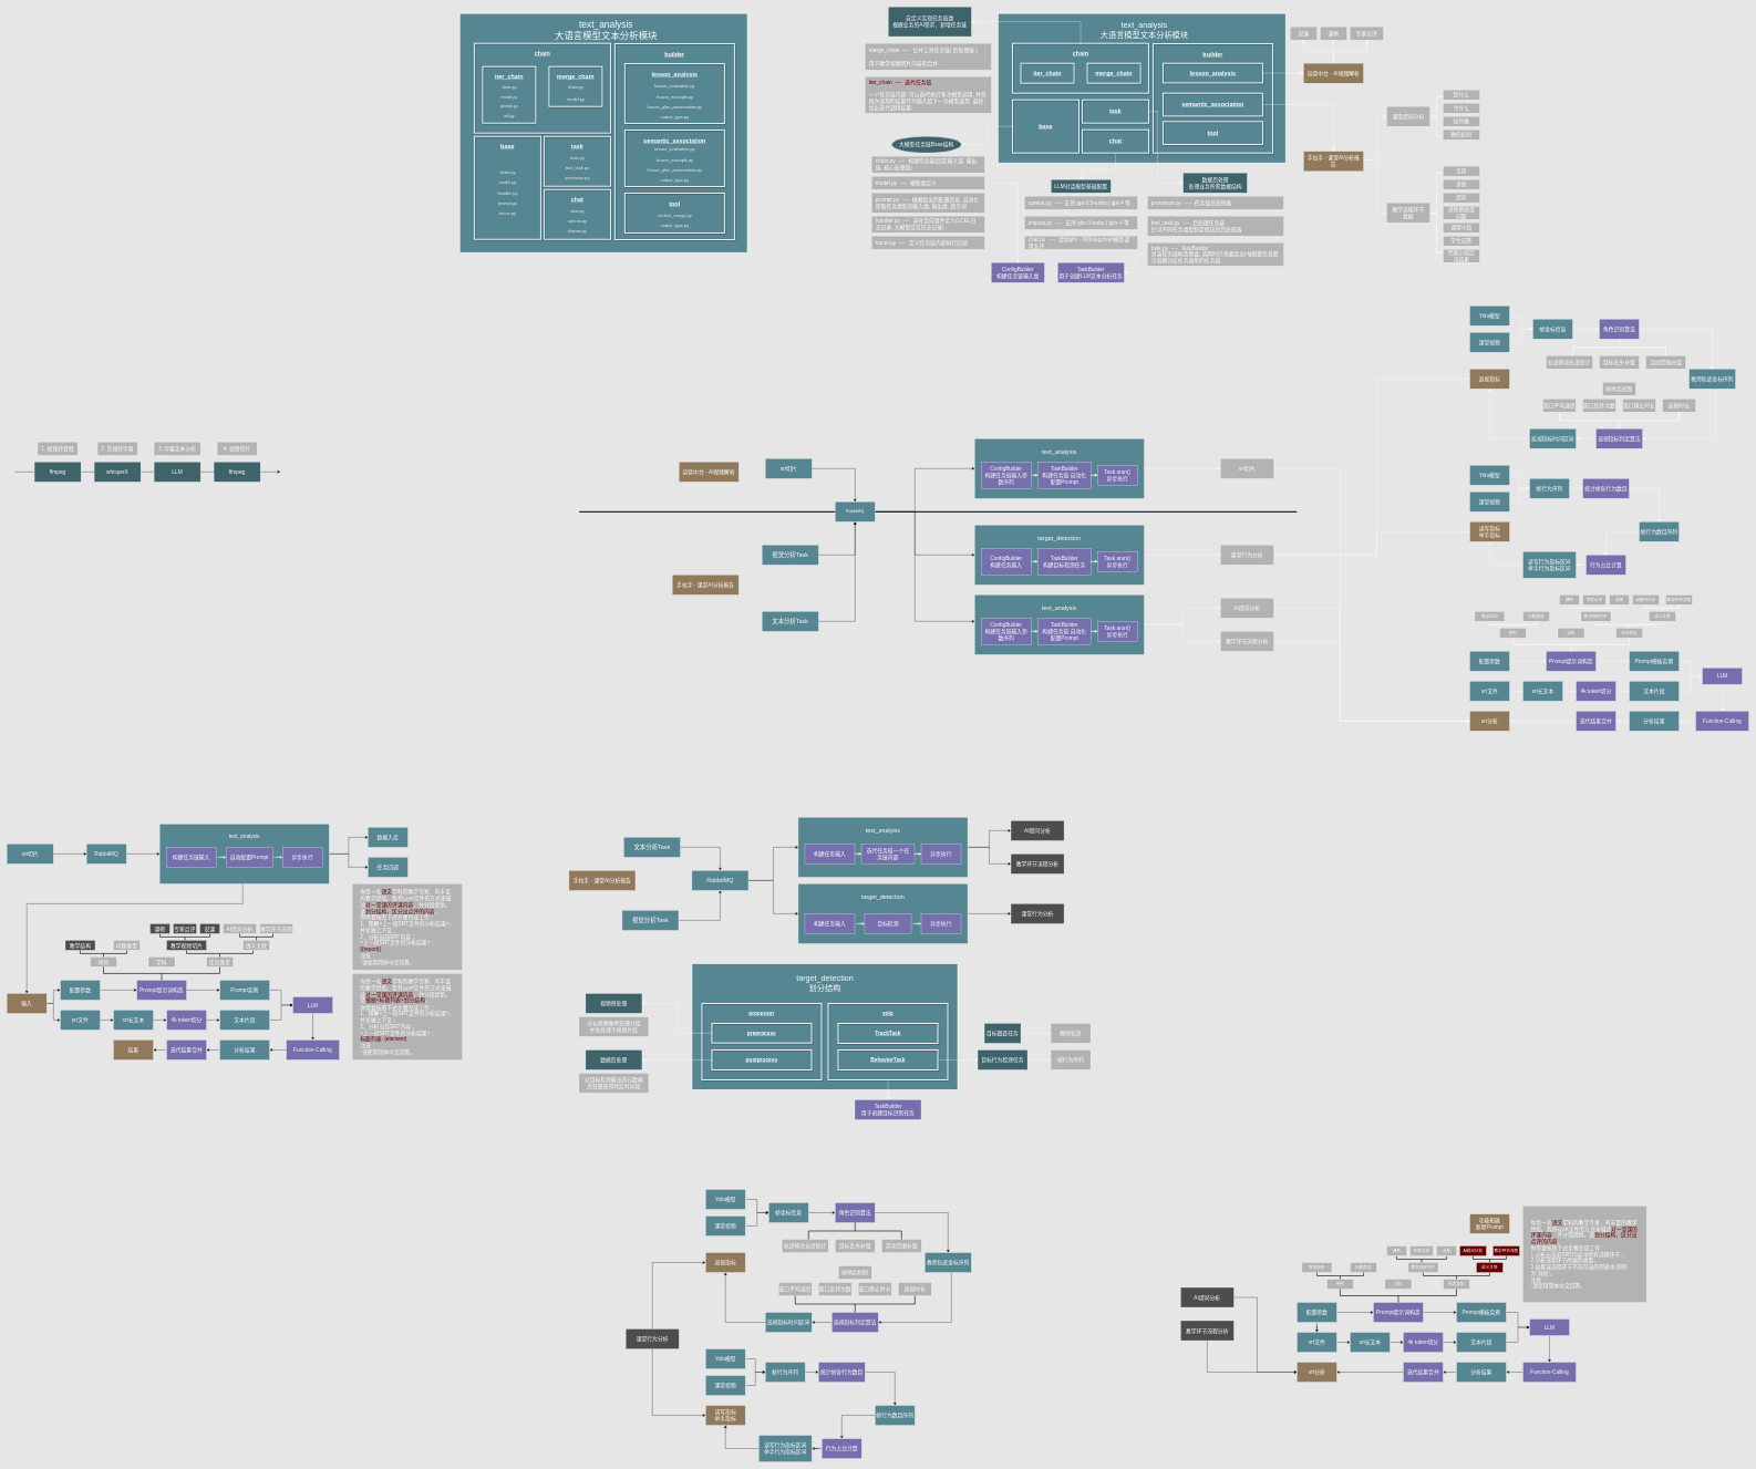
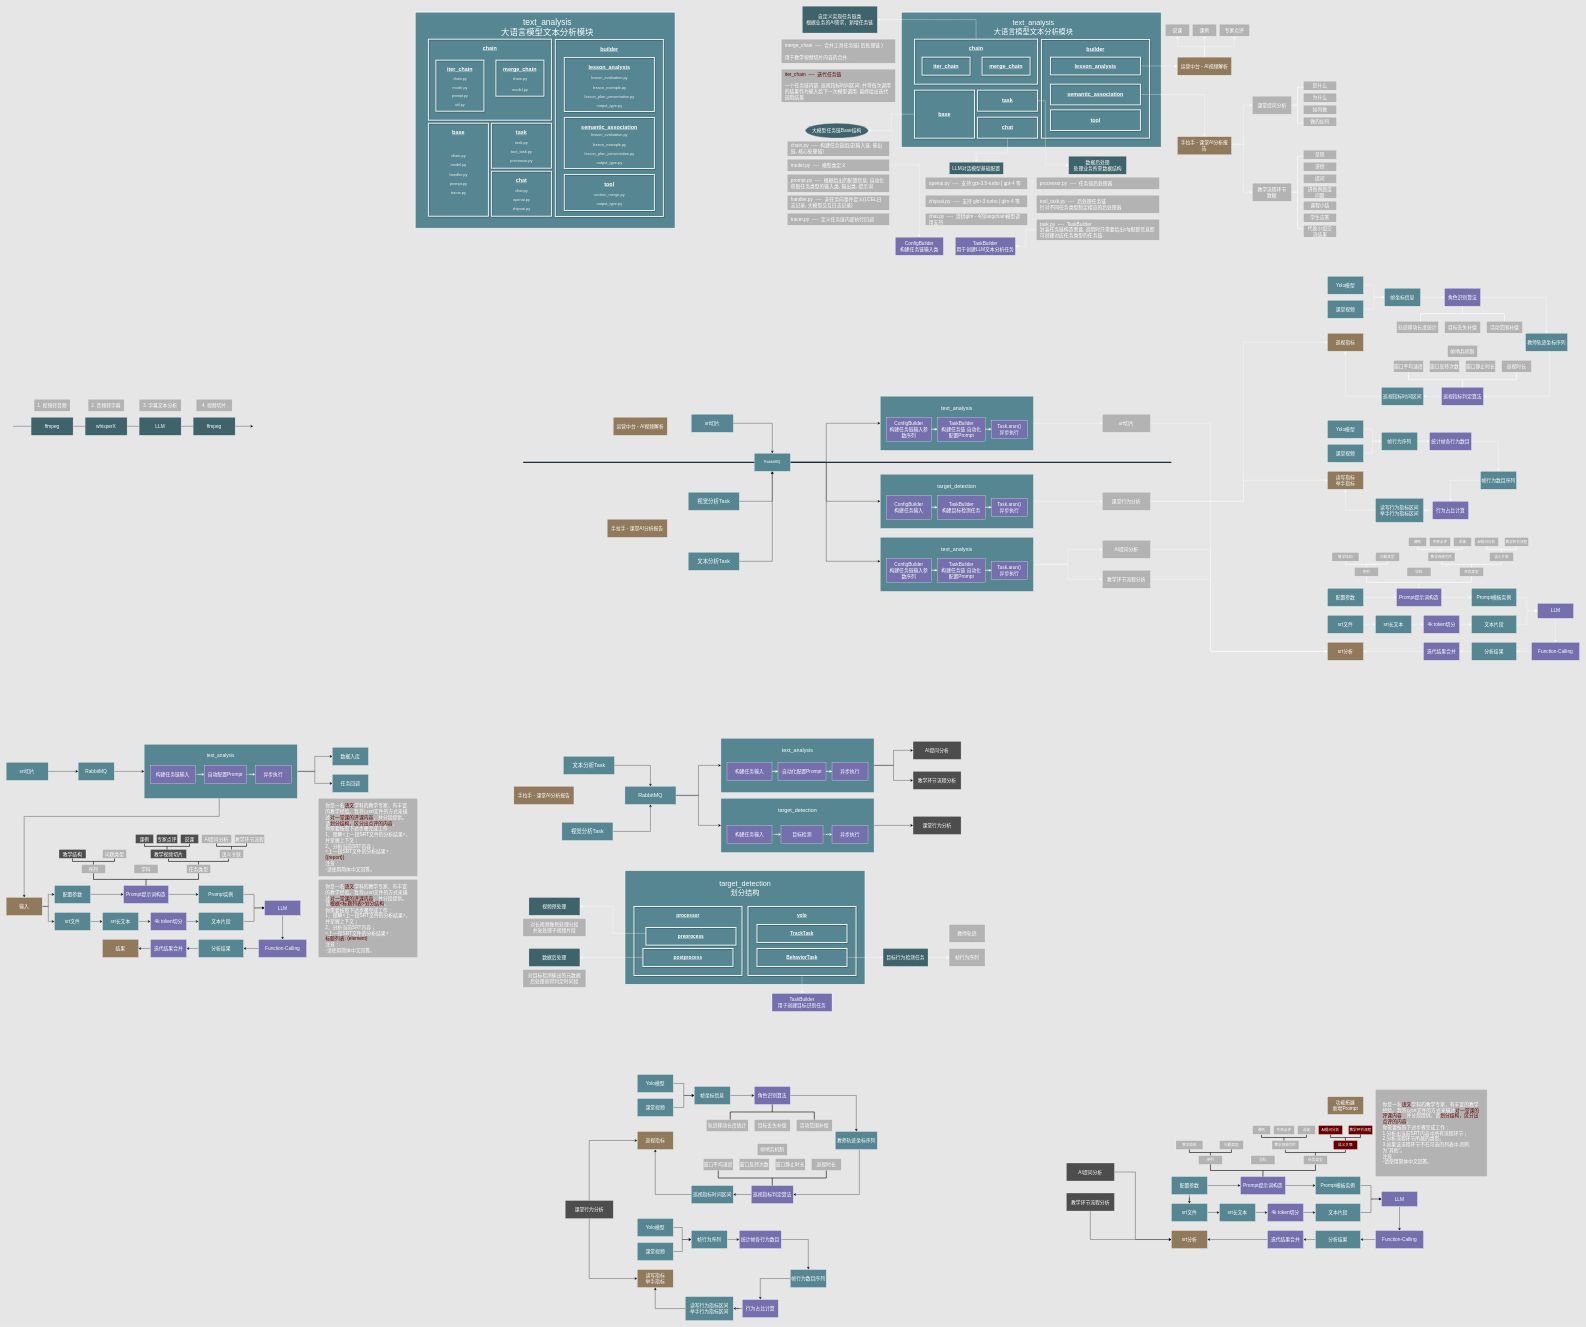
- <mxCell id="230" value="&lt;font color=&quot;#660000&quot;&gt;iter_chain&amp;nbsp; ----&amp;nbsp; 迭代任务链&lt;/font&gt;&lt;br style=&quot;font-size: 16px;&quot;&gt;&lt;br style=&quot;font-size: 16px;&quot;&gt;一个任务链内部, 可以迭代执行多次模型调用, 并将每次调用的结果作为输入给下一次模型调用. 最终给出迭代调用结果." style="rounded=0;whiteSpace=wrap;html=1;strokeColor=#EEEEEE;fontColor=#FFFFFF;fillColor=#B3B3B3;align=left;spacingLeft=0;spacing=12;fontSize=16;" parent="223" vertex="1"><mxGeometry x="2603" y="230" width="380" height="110" as="geometry" /></mxCell>
+ <mxCell id="230" value="&lt;font color=&quot;#660000&quot;&gt;iter_chain&amp;nbsp; ----&amp;nbsp; 迭代任务链&lt;/font&gt;&lt;br style=&quot;font-size: 16px;&quot;&gt;&lt;br style=&quot;font-size: 16px;&quot;&gt;一个任务链内部, 巡视指标时间区间, 并将每次调用的结果作为输入给下一次模型调用. 最终给出迭代调用结果." style="rounded=0;whiteSpace=wrap;html=1;strokeColor=#EEEEEE;fontColor=#FFFFFF;fillColor=#B3B3B3;align=left;spacingLeft=0;spacing=12;fontSize=16;" parent="223" vertex="1"><mxGeometry x="2603" y="230" width="380" height="110" as="geometry" /></mxCell>
- <mxCell id="17" value="迭代任务链一个任务链内部" style="rounded=0;whiteSpace=wrap;html=1;strokeColor=#EEEEEE;fontColor=#FFFFFF;fillColor=#766FAD;align=center;spacingLeft=0;spacing=12;fontSize=16;" parent="1" vertex="1"><mxGeometry x="2592" y="2540" width="160" height="60" as="geometry" /></mxCell>
+ <mxCell id="17" value="自动化配置Prompt" style="rounded=0;whiteSpace=wrap;html=1;strokeColor=#EEEEEE;fontColor=#FFFFFF;fillColor=#766FAD;align=center;spacingLeft=0;spacing=12;fontSize=16;" parent="1" vertex="1"><mxGeometry x="2592" y="2540" width="160" height="60" as="geometry" /></mxCell>
- <mxCell id="341" value="&lt;h2 style=&quot;font-size: 16px;&quot;&gt;&lt;u style=&quot;font-size: 16px;&quot;&gt;preprocess&lt;/u&gt;&lt;/h2&gt;" style="rounded=0;whiteSpace=wrap;html=1;strokeColor=#FFFFFF;fontColor=#FFFFFF;fillColor=none;verticalAlign=middle;shadow=1;strokeWidth=3;movable=1;resizable=1;rotatable=1;deletable=1;editable=1;locked=0;connectable=1;fontSize=16;" parent="338" vertex="1"><mxGeometry x="2142" y="3080" width="300" height="59" as="geometry" /></mxCell>
+ <mxCell id="341" value="&lt;h2 style=&quot;font-size: 16px;&quot;&gt;&lt;u style=&quot;font-size: 16px;&quot;&gt;preprocess&lt;/u&gt;&lt;/h2&gt;" style="rounded=0;whiteSpace=wrap;html=1;strokeColor=#FFFFFF;fontColor=#FFFFFF;fillColor=none;verticalAlign=middle;shadow=1;strokeWidth=3;movable=1;resizable=1;rotatable=1;deletable=1;editable=1;locked=0;connectable=1;fontSize=16;" parent="338" vertex="1"><mxGeometry x="2152" y="3090" width="300" height="59" as="geometry" /></mxCell>
- <mxCell id="354" value="目标跟踪任务" style="rounded=0;whiteSpace=wrap;html=1;strokeColor=#FFFFFF;fontColor=#FFFFFF;fillColor=#3F636B;fontSize=16;" parent="338" vertex="1"><mxGeometry x="2962" y="3080" width="110" height="60" as="geometry" /></mxCell>
- <mxCell id="353" style="edgeStyle=orthogonalEdgeStyle;rounded=0;orthogonalLoop=1;jettySize=auto;html=1;strokeColor=#FFFFFF;fontSize=16;" parent="338" source="354" target="355" edge="1"><mxGeometry relative="1" as="geometry" /></mxCell>
